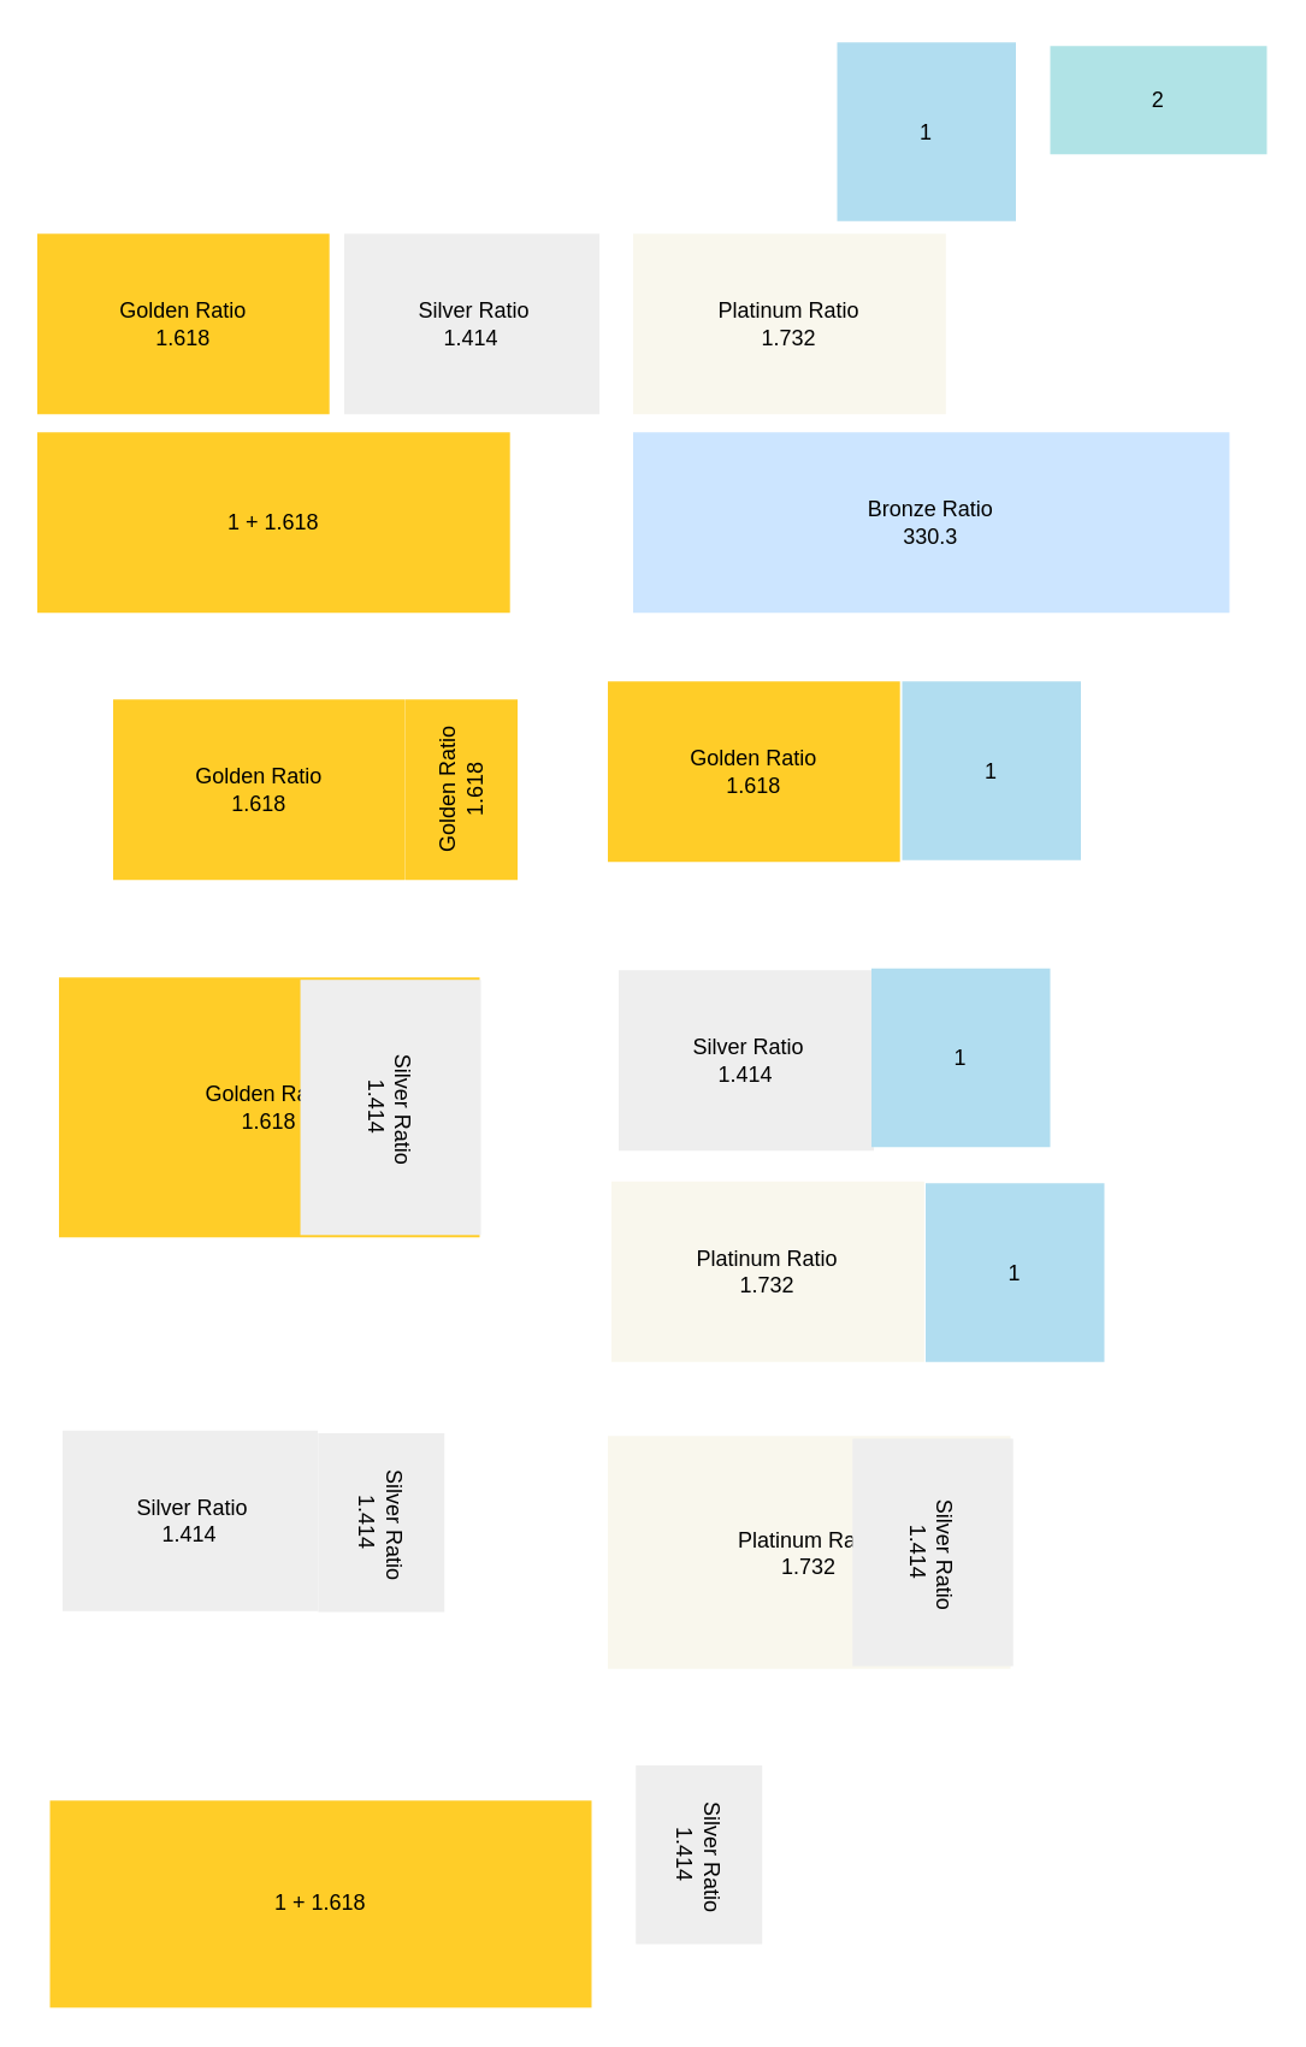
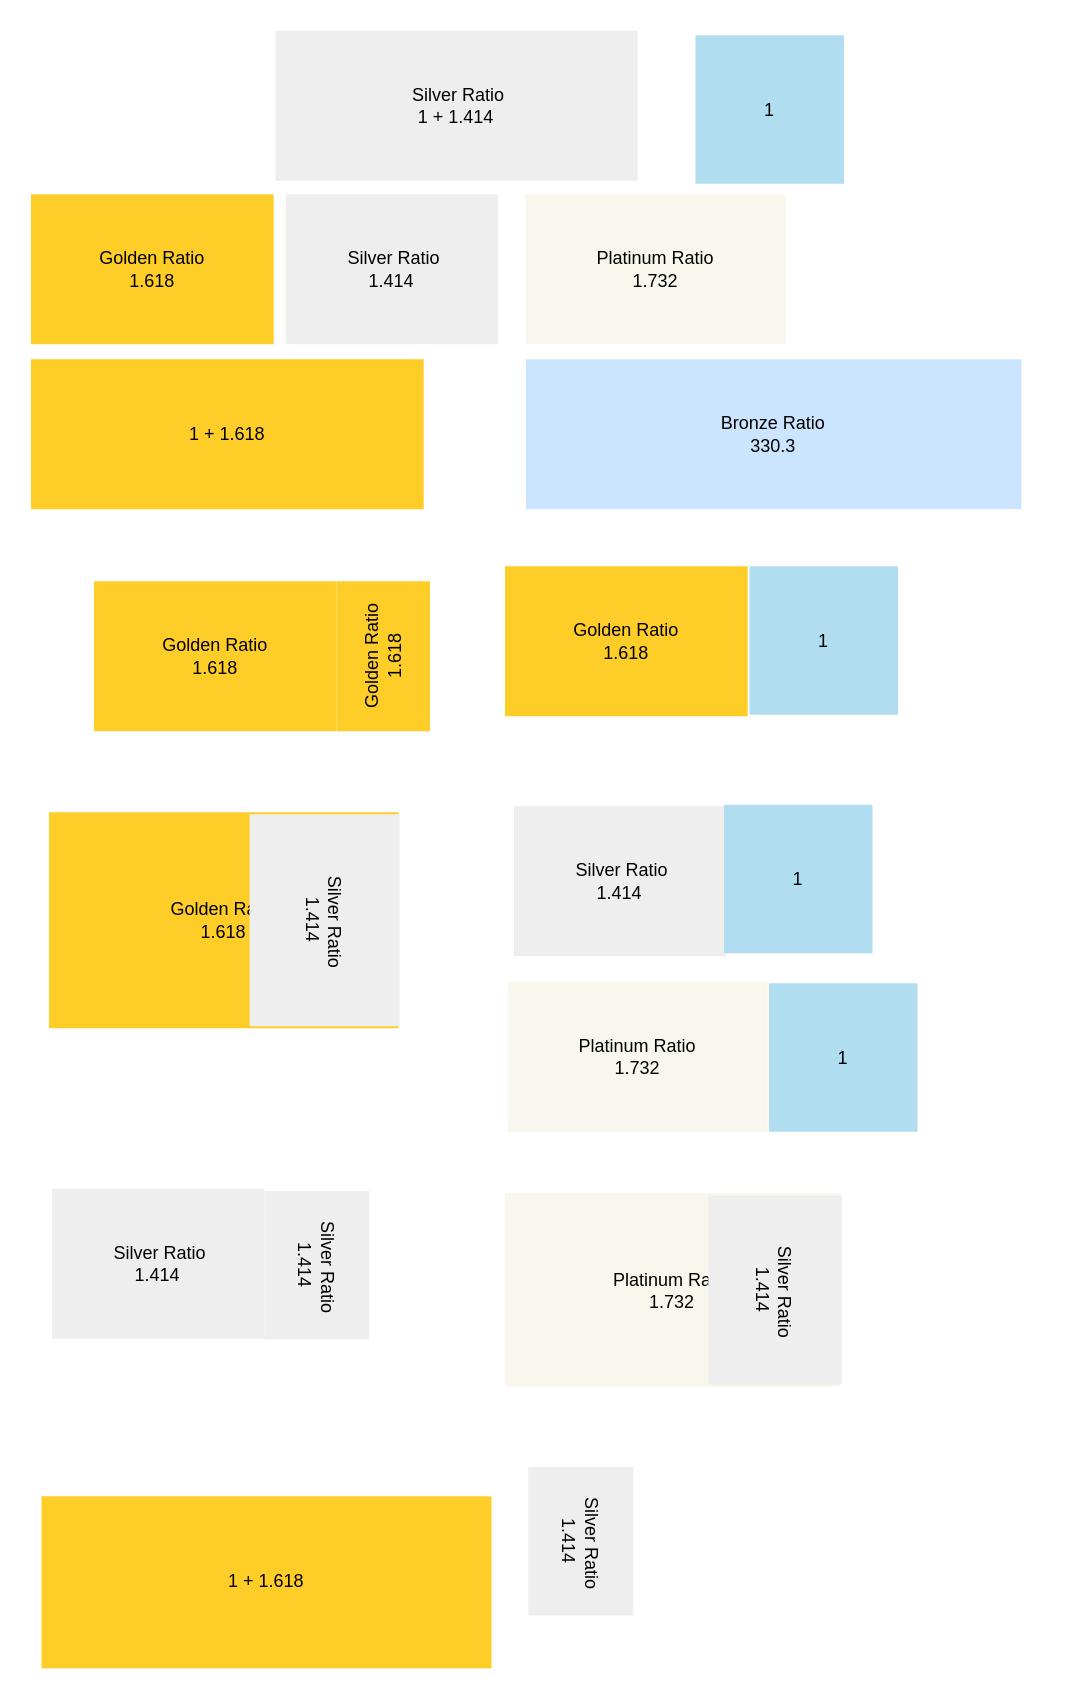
- <mxCell id="11" value="2" parent="1" vertex="1" style="rounded=0;whiteSpace=wrap;html=1;strokeColor=none;fillColor=#b0e3e6;aspect=fixed;"><mxGeometry width="120" as="geometry" height="60" y="25" x="581" /></mxCell>
+ <mxCell id="5" value="&amp;nbsp;Silver Ratio&lt;br&gt;1 + 1.414&lt;br&gt;" parent="1" vertex="1" style="rounded=0;whiteSpace=wrap;html=1;fillColor=#eeeeee;strokeColor=none;"><mxGeometry width="241.4" as="geometry" height="100" y="20" x="183" /></mxCell>
